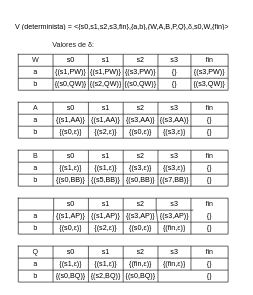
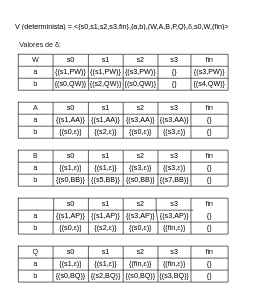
- <mxCell id="25" value="&lt;span style=&quot;color: rgb(32 , 33 , 34) ; font-family: &amp;#34;helvetica&amp;#34; ; font-size: 12px ; font-style: normal ; font-weight: 400 ; letter-spacing: normal ; text-align: center ; text-indent: 0px ; text-transform: none ; word-spacing: 0px ; background-color: rgb(255 , 255 , 255) ; display: inline ; float: none&quot;&gt;Valores de δ:&lt;/span&gt;" style="text;whiteSpace=wrap;html=1;" parent="1" vertex="1"><mxGeometry x="85" y="60" width="80" height="20" as="geometry" /></mxCell>
+ <mxCell id="25" value="&lt;span style=&quot;color: rgb(32 , 33 , 34) ; font-family: &amp;#34;helvetica&amp;#34; ; font-size: 12px ; font-style: normal ; font-weight: 400 ; letter-spacing: normal ; text-align: center ; text-indent: 0px ; text-transform: none ; word-spacing: 0px ; background-color: rgb(255 , 255 , 255) ; display: inline ; float: none&quot;&gt;Valores de δ:&lt;/span&gt;" style="text;whiteSpace=wrap;html=1;" parent="1" vertex="1"><mxGeometry x="30" y="60" width="80" height="20" as="geometry" /></mxCell>
- <mxCell id="23" value="{(s3,QW)}" style="shape=partialRectangle;html=1;whiteSpace=wrap;connectable=0;fillColor=none;top=0;left=0;bottom=0;right=0;overflow=hidden;" parent="17" vertex="1"><mxGeometry x="288" width="62" height="20" as="geometry" /></mxCell>
+ <mxCell id="23" value="{(s4,QW)}" style="shape=partialRectangle;html=1;whiteSpace=wrap;connectable=0;fillColor=none;top=0;left=0;bottom=0;right=0;overflow=hidden;" parent="17" vertex="1"><mxGeometry x="288" width="62" height="20" as="geometry" /></mxCell>
+ <mxCell id="111" value="&lt;span&gt;{(s3,BQ)}&lt;/span&gt;" style="shape=partialRectangle;html=1;whiteSpace=wrap;connectable=0;fillColor=none;top=0;left=0;bottom=0;right=0;overflow=hidden;" vertex="1" parent="106"><mxGeometry x="233" width="55" height="20" as="geometry" /></mxCell>
